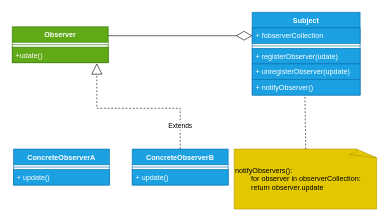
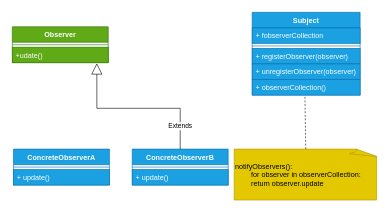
- <mxCell id="17" value="" style="endArrow=diamondThin;endFill=0;endSize=24;html=1;rounded=0;exitX=1;exitY=0.25;exitDx=0;exitDy=0;entryX=0;entryY=0.5;entryDx=0;entryDy=0;" parent="1" source="2" target="6" edge="1"><mxGeometry width="160" relative="1" as="geometry"><mxPoint x="230" y="40" as="sourcePoint" /><mxPoint x="390" y="40" as="targetPoint" /></mxGeometry></mxCell>
- <mxCell id="8" value="+ registerObserver(udate)" style="text;strokeColor=#006EAF;fillColor=#1ba1e2;align=left;verticalAlign=top;spacingLeft=4;spacingRight=4;overflow=hidden;rotatable=0;points=[[0,0.5],[1,0.5]];portConstraint=eastwest;fontColor=#ffffff;" parent="5" vertex="1"><mxGeometry y="60" width="180" height="26" as="geometry" /></mxCell>
+ <mxCell id="8" value="+ registerObserver(observer)" style="text;strokeColor=#006EAF;fillColor=#1ba1e2;align=left;verticalAlign=top;spacingLeft=4;spacingRight=4;overflow=hidden;rotatable=0;points=[[0,0.5],[1,0.5]];portConstraint=eastwest;fontColor=#ffffff;" parent="5" vertex="1"><mxGeometry y="60" width="180" height="26" as="geometry" /></mxCell>
- <mxCell id="9" value="+ unregisterObserver(update)" style="text;strokeColor=#006EAF;fillColor=#1ba1e2;align=left;verticalAlign=top;spacingLeft=4;spacingRight=4;overflow=hidden;rotatable=0;points=[[0,0.5],[1,0.5]];portConstraint=eastwest;fontColor=#ffffff;" parent="5" vertex="1"><mxGeometry y="86" width="180" height="26" as="geometry" /></mxCell>
+ <mxCell id="9" value="+ unregisterObserver(observer)" style="text;strokeColor=#006EAF;fillColor=#1ba1e2;align=left;verticalAlign=top;spacingLeft=4;spacingRight=4;overflow=hidden;rotatable=0;points=[[0,0.5],[1,0.5]];portConstraint=eastwest;fontColor=#ffffff;" parent="5" vertex="1"><mxGeometry y="86" width="180" height="26" as="geometry" /></mxCell>
- <mxCell id="10" value="+ notifyObserver()" style="text;strokeColor=#006EAF;fillColor=#1ba1e2;align=left;verticalAlign=top;spacingLeft=4;spacingRight=4;overflow=hidden;rotatable=0;points=[[0,0.5],[1,0.5]];portConstraint=eastwest;fontColor=#ffffff;" parent="5" vertex="1"><mxGeometry y="112" width="180" height="26" as="geometry" /></mxCell>
+ <mxCell id="10" value="+ observerCollection()" style="text;strokeColor=#006EAF;fillColor=#1ba1e2;align=left;verticalAlign=top;spacingLeft=4;spacingRight=4;overflow=hidden;rotatable=0;points=[[0,0.5],[1,0.5]];portConstraint=eastwest;fontColor=#ffffff;" parent="5" vertex="1"><mxGeometry y="112" width="180" height="26" as="geometry" /></mxCell>
- <mxCell id="18" value="Extends" style="endArrow=block;endSize=16;endFill=0;html=1;rounded=0;exitX=0.5;exitY=0;exitDx=0;exitDy=0;entryX=0.881;entryY=1.038;entryDx=0;entryDy=0;entryPerimeter=0;dashed=1;" parent="1" source="14" target="4" edge="1"><mxGeometry x="-0.731" width="160" relative="1" as="geometry"><mxPoint x="170" y="160" as="sourcePoint" /><mxPoint x="330" y="160" as="targetPoint" /><Array as="points"><mxPoint x="300" y="180" /><mxPoint x="161" y="180" /></Array><mxPoint as="offset" /></mxGeometry></mxCell>
+ <mxCell id="18" value="Extends" style="endArrow=block;endSize=16;endFill=0;html=1;rounded=0;exitX=0.5;exitY=0;exitDx=0;exitDy=0;entryX=0.881;entryY=1.038;entryDx=0;entryDy=0;entryPerimeter=0;" parent="1" source="14" target="4" edge="1"><mxGeometry x="-0.731" width="160" relative="1" as="geometry"><mxPoint x="170" y="160" as="sourcePoint" /><mxPoint x="330" y="160" as="targetPoint" /><Array as="points"><mxPoint x="300" y="180" /><mxPoint x="161" y="180" /></Array><mxPoint as="offset" /></mxGeometry></mxCell>
- <mxCell id="19" value="notifyObservers():&lt;br&gt;&lt;span style=&quot;white-space: pre&quot;&gt;&#09;&lt;/span&gt;for observer in observerCollection:&lt;br&gt;&lt;span style=&quot;white-space: pre&quot;&gt;&#09;&lt;/span&gt;return observer.update" style="whiteSpace=wrap;html=1;shape=mxgraph.basic.document;align=left;fillColor=#e3c800;fontColor=#000000;strokeColor=#B09500;" parent="1" vertex="1"><mxGeometry x="390" y="248" width="240" height="100" as="geometry" /></mxCell>
+ <mxCell id="19" value="notifyObservers():&lt;br&gt;&lt;span style=&quot;white-space: pre&quot;&gt;&#09;&lt;/span&gt;for observer in observerCollection:&lt;br&gt;&lt;span style=&quot;white-space: pre&quot;&gt;&#09;&lt;/span&gt;return observer.update" style="whiteSpace=wrap;html=1;shape=mxgraph.basic.document;align=left;fillColor=#e3c800;fontColor=#000000;strokeColor=#B09500;" parent="1" vertex="1"><mxGeometry x="390" y="248" width="240" height="85" as="geometry" /></mxCell>
